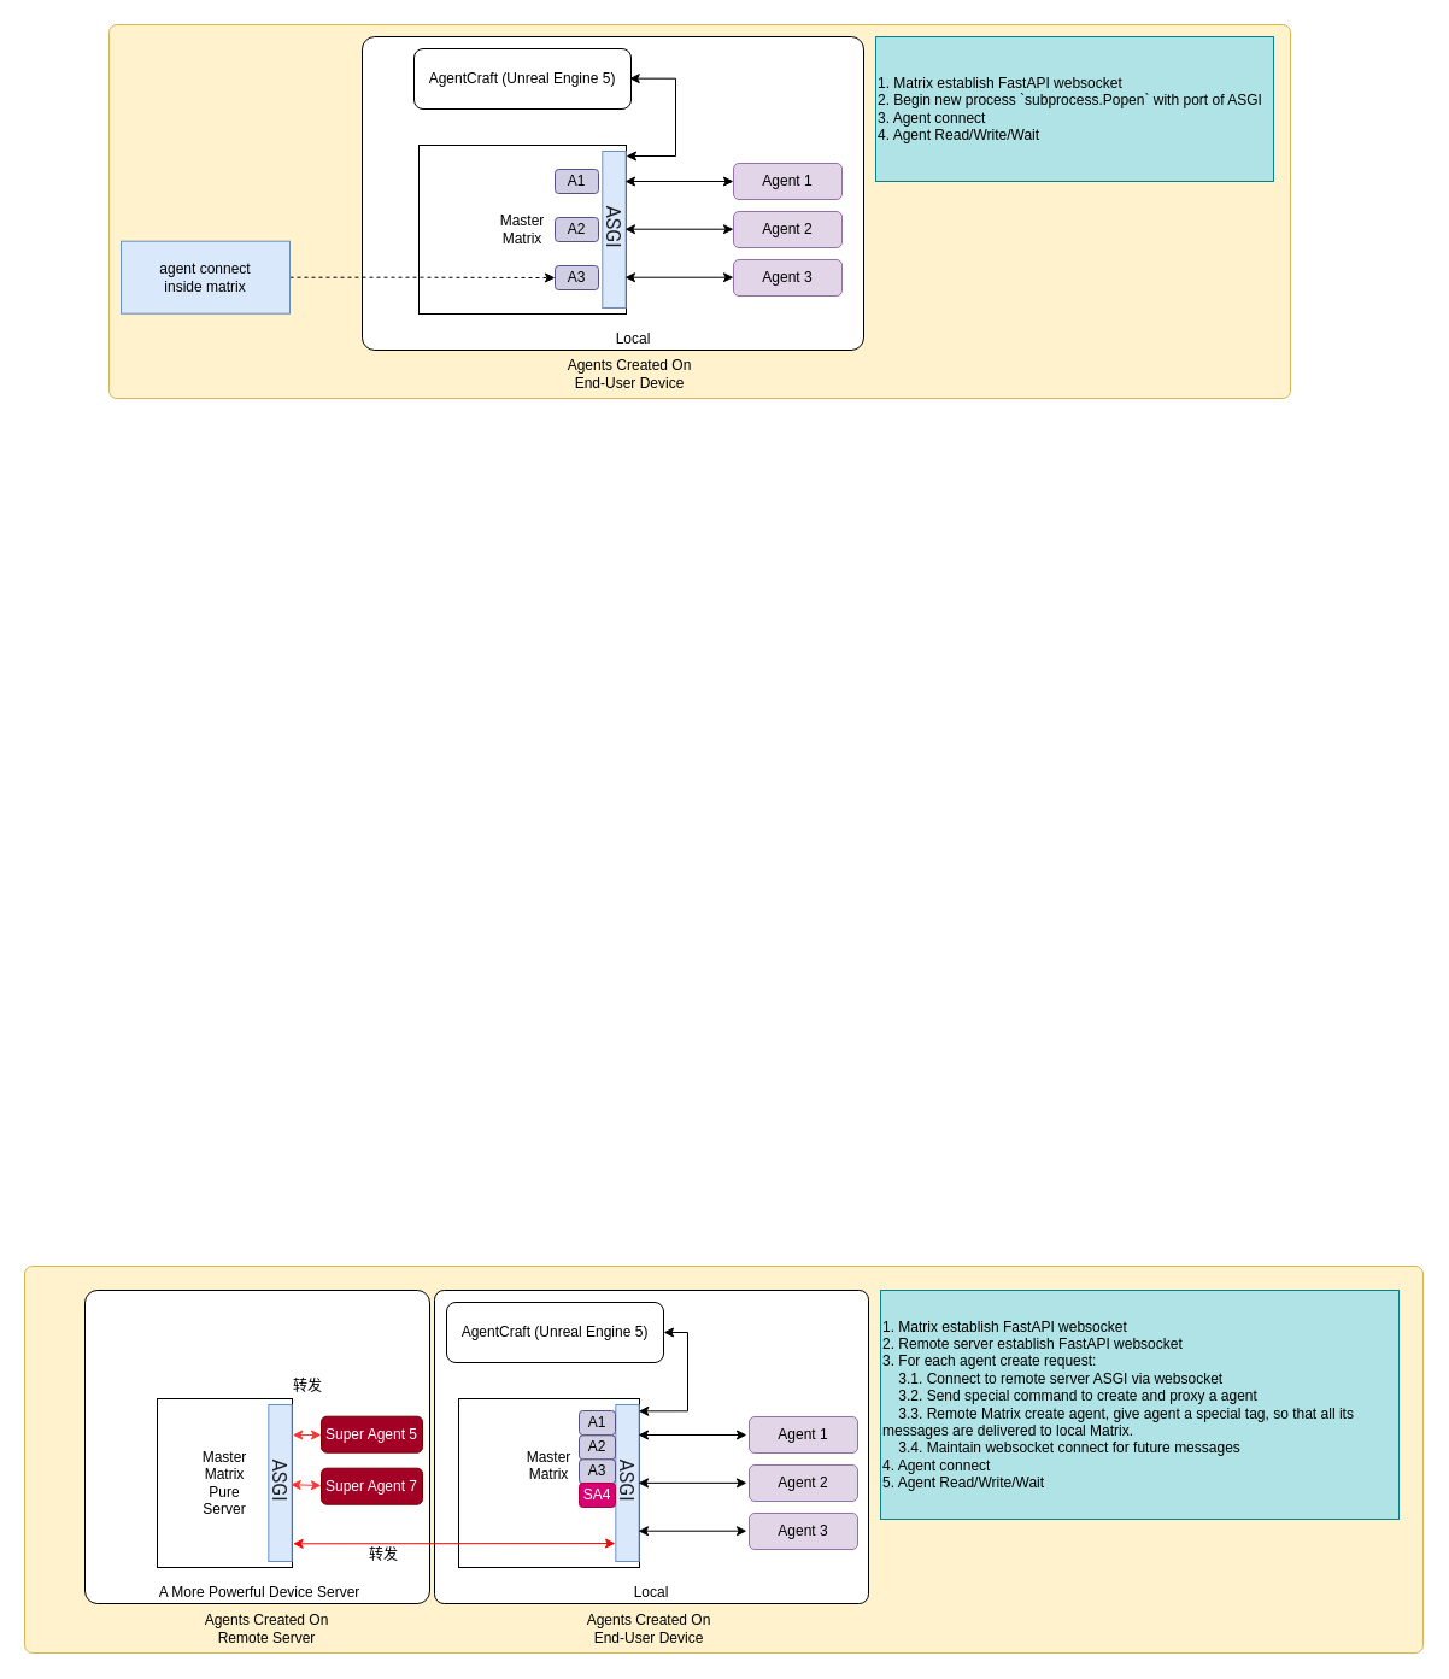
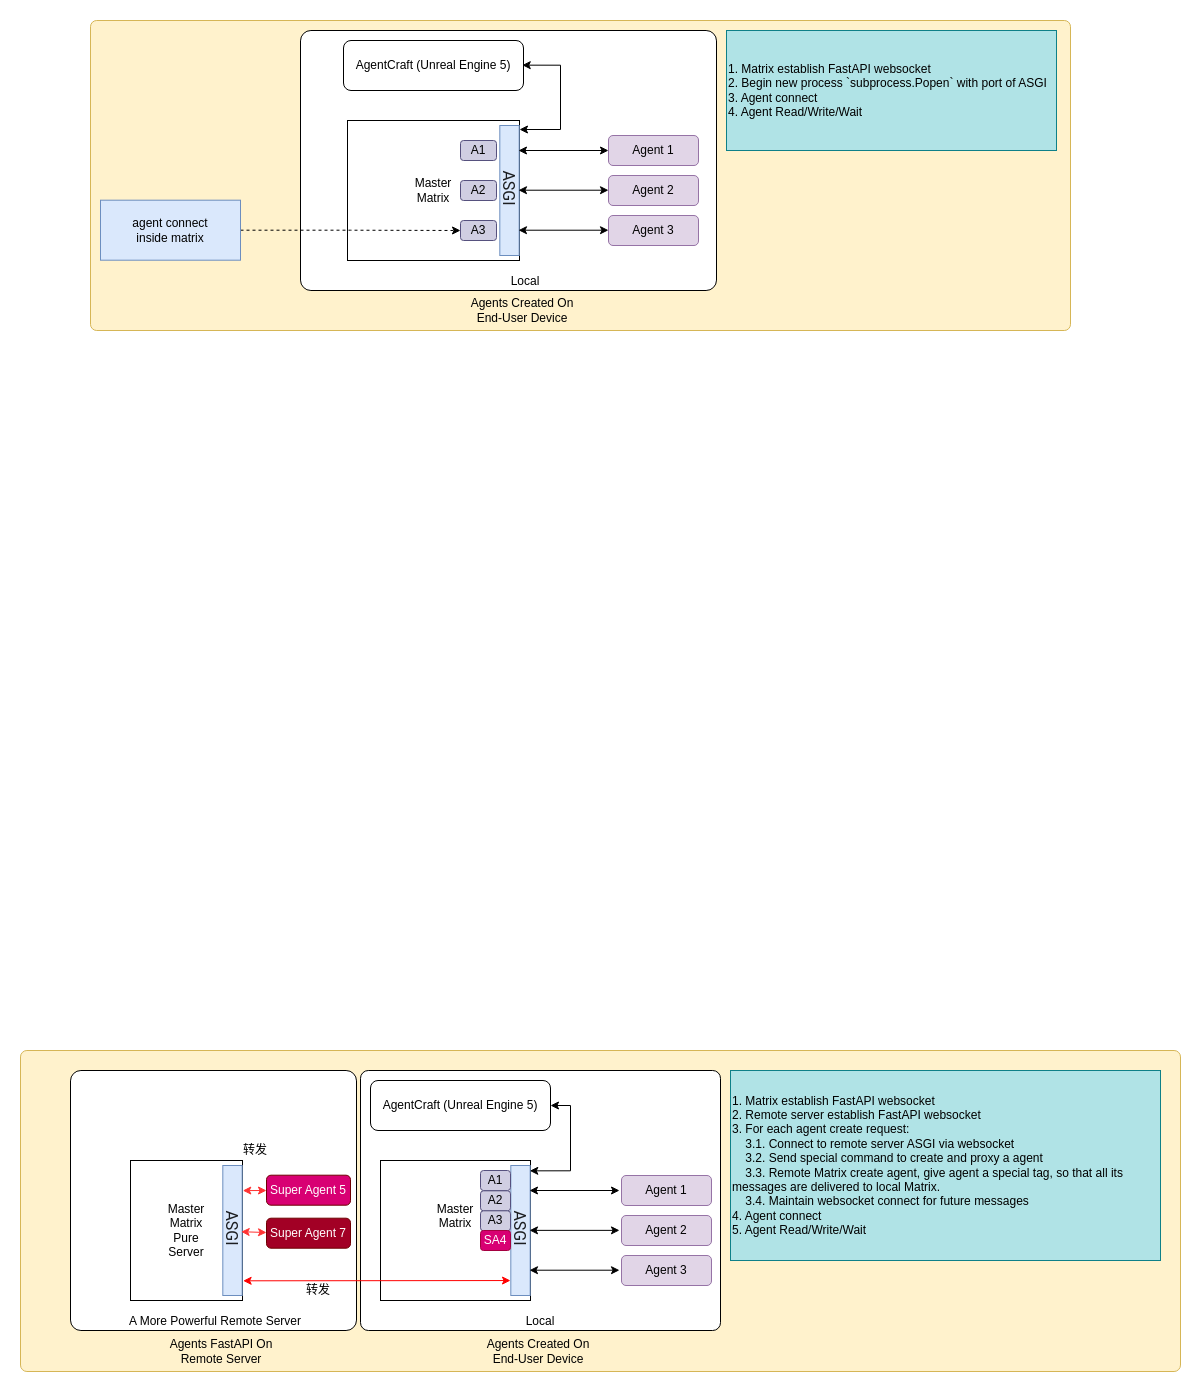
- <mxCell id="40" value="Super Agent 5" style="rounded=1;whiteSpace=wrap;html=1;fillColor=#a20025;fontColor=#ffffff;strokeColor=#6F0000;" vertex="1" parent="1"><mxGeometry x="266" y="1174.69" width="84" height="30" as="geometry" /></mxCell>
+ <mxCell id="40" value="Super Agent 5" style="rounded=1;whiteSpace=wrap;html=1;fillColor=#d80073;fontColor=#ffffff;strokeColor=#6F0000;" vertex="1" parent="1"><mxGeometry x="266" y="1174.69" width="84" height="30" as="geometry" /></mxCell>
- <mxCell id="28" value="&lt;span style=&quot;color: rgb(0, 0, 0); font-family: Helvetica; font-size: 12px; font-style: normal; font-variant-ligatures: normal; font-variant-caps: normal; font-weight: 400; letter-spacing: normal; orphans: 2; text-indent: 0px; text-transform: none; widows: 2; word-spacing: 0px; -webkit-text-stroke-width: 0px; text-decoration-thickness: initial; text-decoration-style: initial; text-decoration-color: initial; float: none; display: inline !important;&quot;&gt;A More Powerful Device Server&lt;/span&gt;" style="text;whiteSpace=wrap;html=1;align=center;labelBackgroundColor=none;verticalAlign=middle;" vertex="1" parent="1"><mxGeometry x="120" y="1306" width="190" height="30" as="geometry" /></mxCell>
+ <mxCell id="28" value="&lt;span style=&quot;color: rgb(0, 0, 0); font-family: Helvetica; font-size: 12px; font-style: normal; font-variant-ligatures: normal; font-variant-caps: normal; font-weight: 400; letter-spacing: normal; orphans: 2; text-indent: 0px; text-transform: none; widows: 2; word-spacing: 0px; -webkit-text-stroke-width: 0px; text-decoration-thickness: initial; text-decoration-style: initial; text-decoration-color: initial; float: none; display: inline !important;&quot;&gt;A More Powerful Remote Server&lt;/span&gt;" style="text;whiteSpace=wrap;html=1;align=center;labelBackgroundColor=none;verticalAlign=middle;" vertex="1" parent="1"><mxGeometry x="120" y="1306" width="190" height="30" as="geometry" /></mxCell>
- <mxCell id="37" value="Agents Created On Remote Server" style="text;whiteSpace=wrap;html=1;align=center;labelBackgroundColor=none;verticalAlign=middle;" vertex="1" parent="1"><mxGeometry x="153" y="1331" width="136" height="40" as="geometry" /></mxCell>
+ <mxCell id="37" value="Agents FastAPI On Remote Server" style="text;whiteSpace=wrap;html=1;align=center;labelBackgroundColor=none;verticalAlign=middle;" vertex="1" parent="1"><mxGeometry x="153" y="1331" width="136" height="40" as="geometry" /></mxCell>
